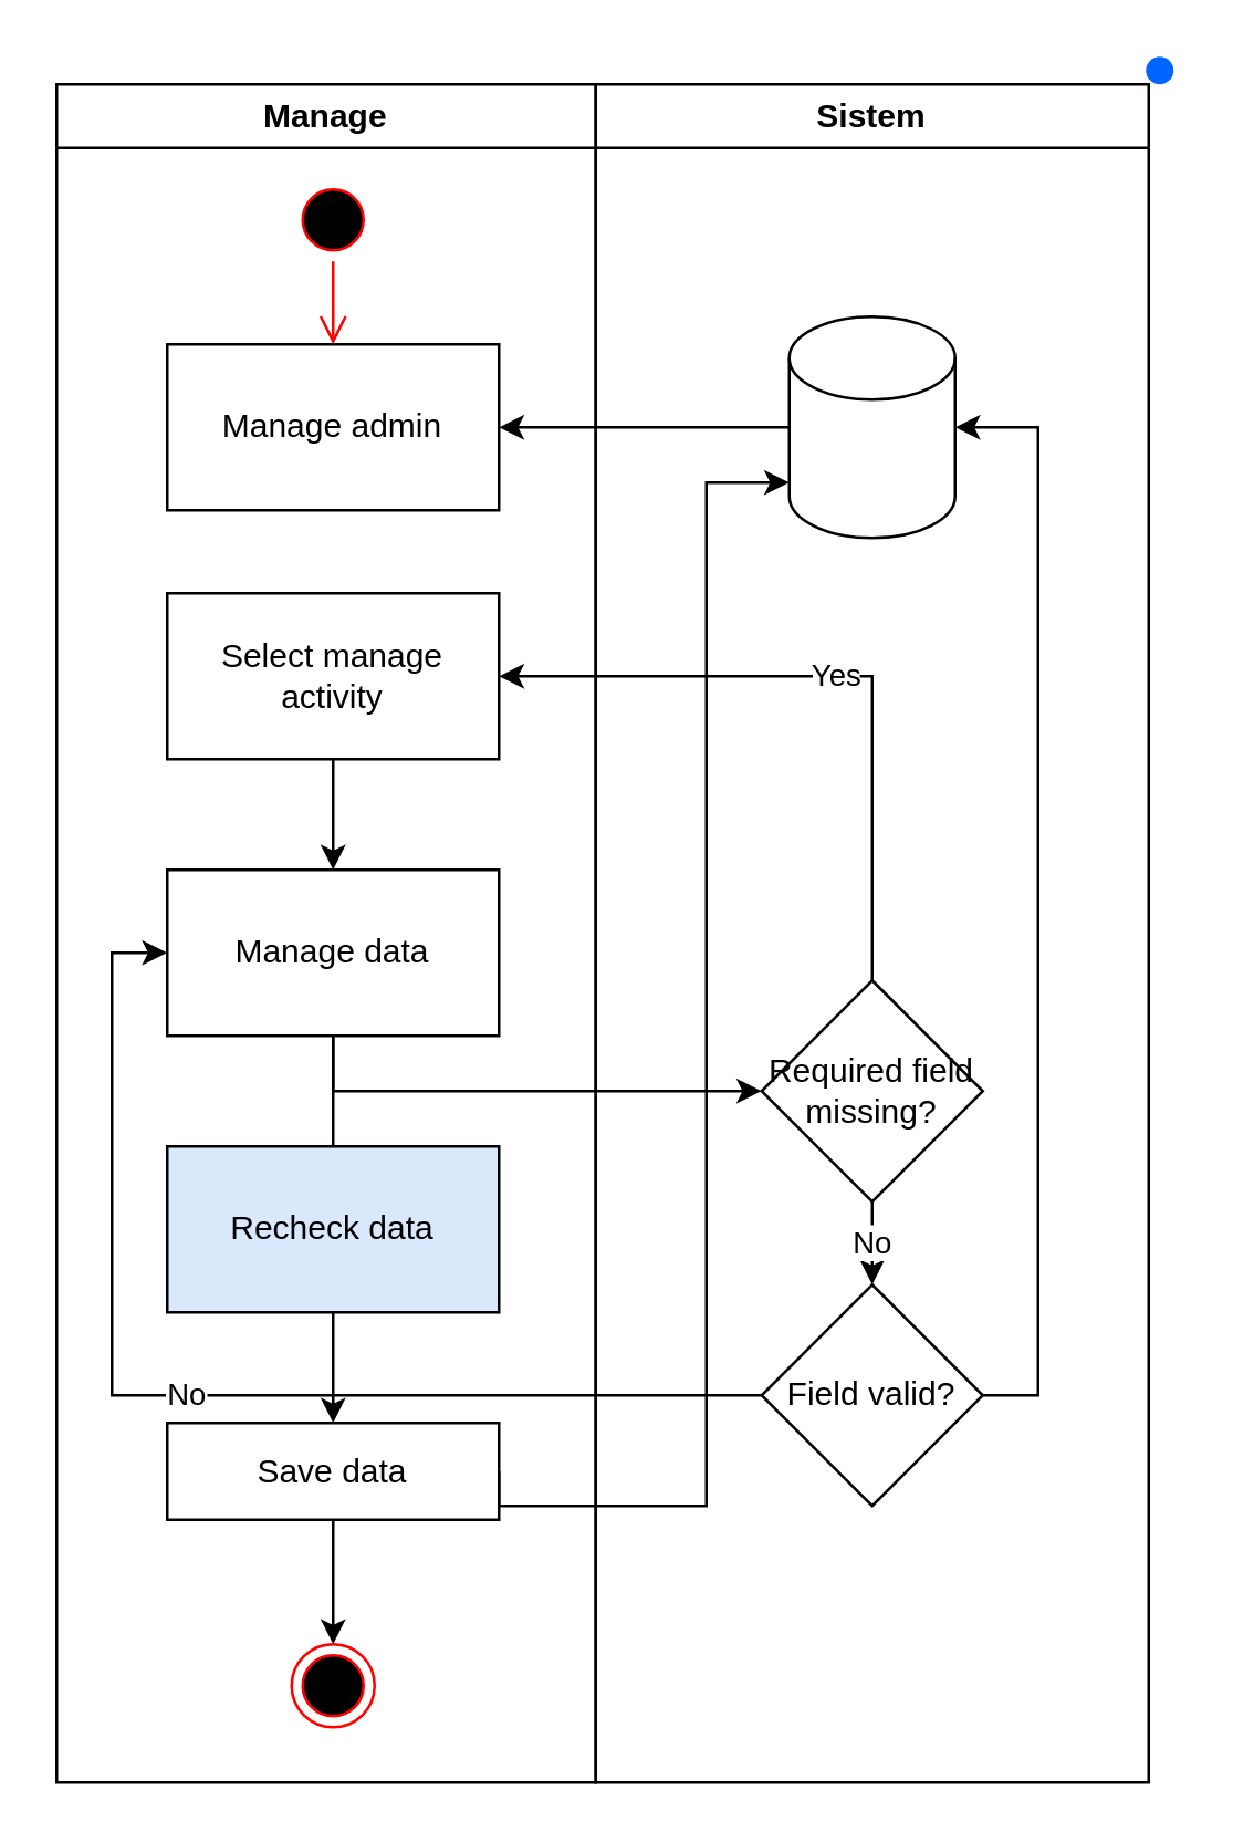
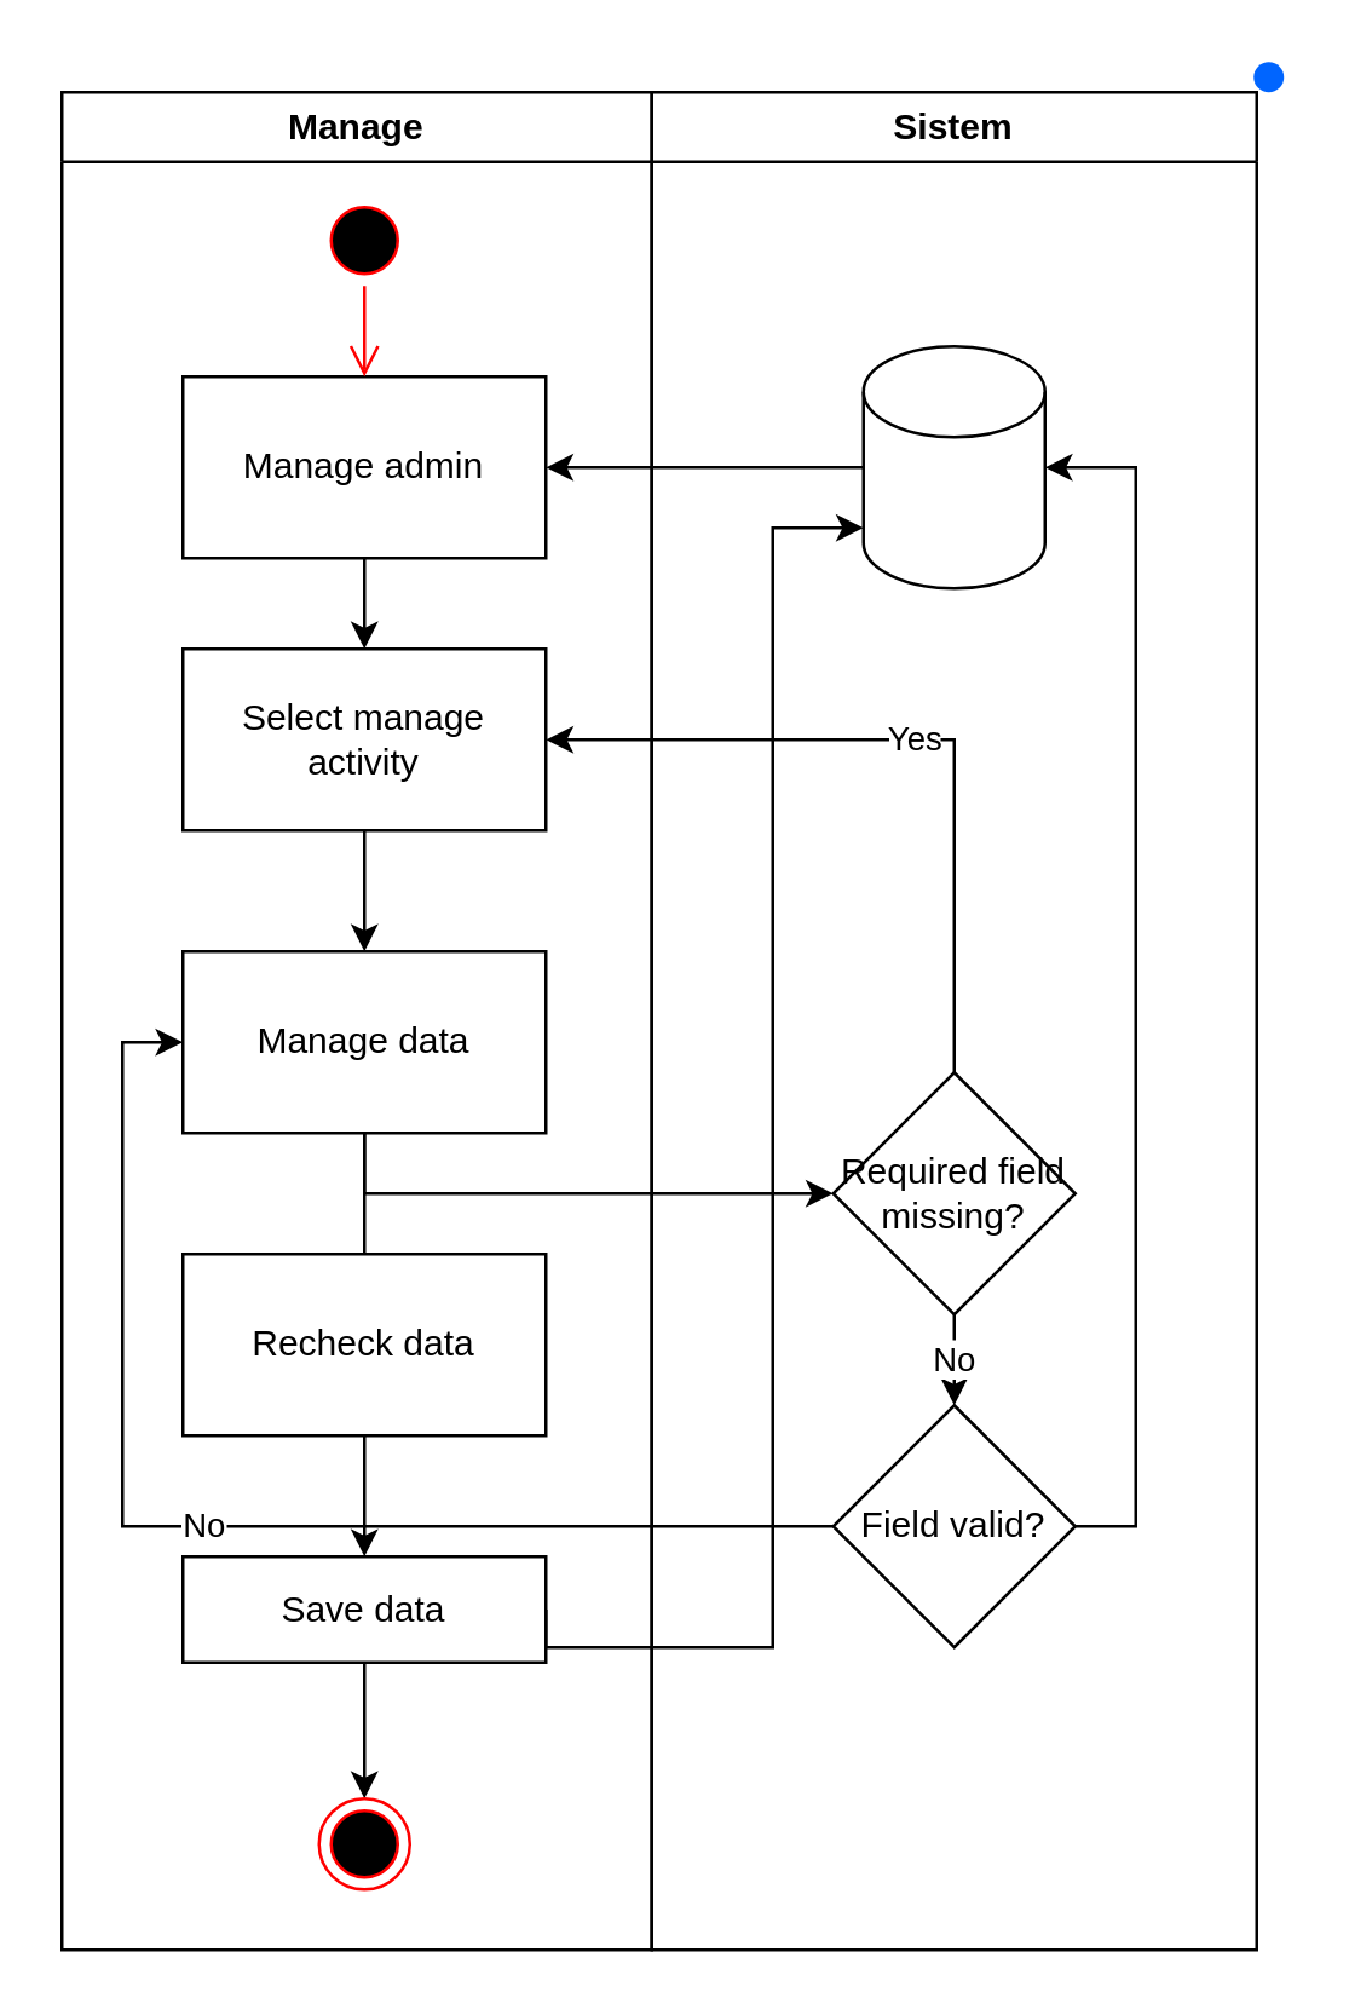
+ <mxCell id="5" style="edgeStyle=orthogonalEdgeStyle;rounded=0;orthogonalLoop=1;jettySize=auto;html=1;exitX=0.5;exitY=1;exitDx=0;exitDy=0;entryX=0.5;entryY=0;entryDx=0;entryDy=0;" parent="3" source="6" target="8" edge="1"><mxGeometry relative="1" as="geometry" /></mxCell>
- <mxCell id="14" value="Recheck data" style="rounded=0;whiteSpace=wrap;html=1;fillColor=#dae8fc;" vertex="1" parent="3"><mxGeometry x="40" y="384" width="120" height="60" as="geometry" /></mxCell>
+ <mxCell id="14" value="Recheck data" style="rounded=0;whiteSpace=wrap;html=1;" vertex="1" parent="3"><mxGeometry x="40" y="384" width="120" height="60" as="geometry" /></mxCell>
